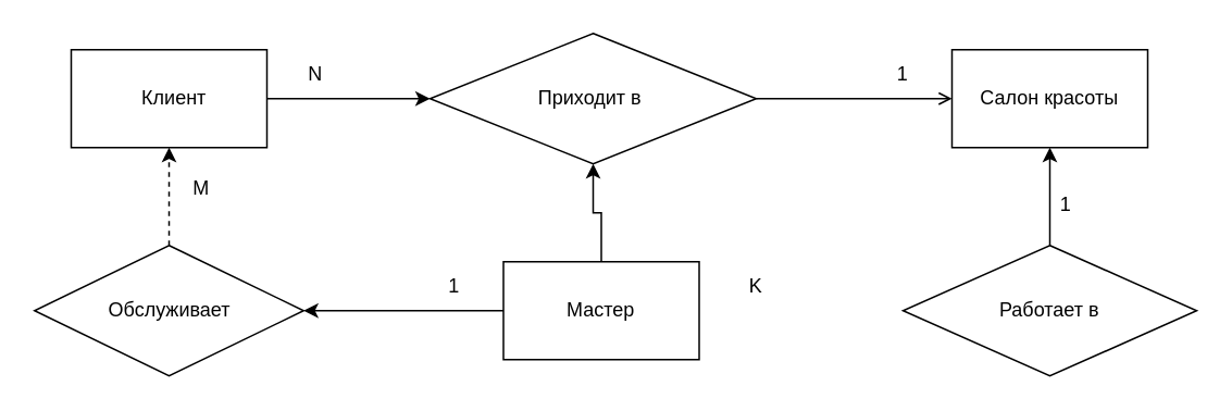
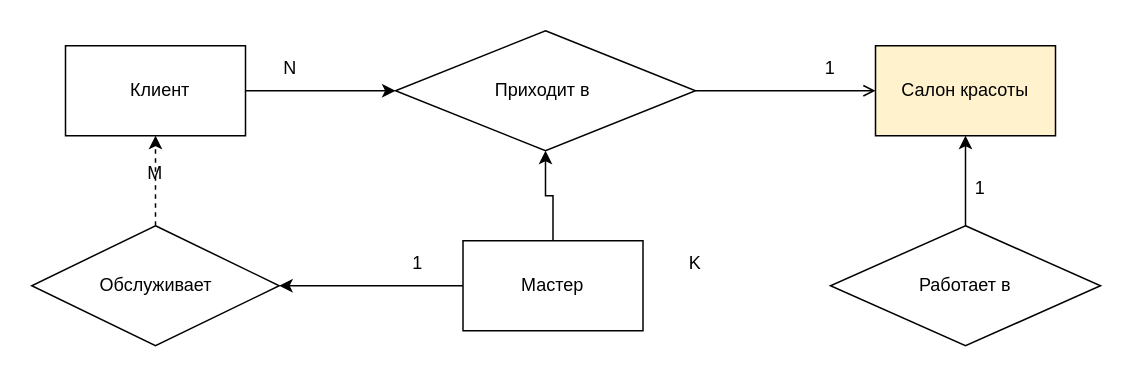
- <mxCell id="6" value="Салон красоты" style="whiteSpace=wrap;html=1;rounded=0;" vertex="1" parent="1"><mxGeometry x="583" y="30" width="120" height="60" as="geometry" /></mxCell>
+ <mxCell id="6" value="Салон красоты" style="whiteSpace=wrap;html=1;rounded=0;fillColor=#fff2cc;" vertex="1" parent="1"><mxGeometry x="583" y="30" width="120" height="60" as="geometry" /></mxCell>
- <mxCell id="19" value="M" style="text;html=1;align=center;verticalAlign=middle;whiteSpace=wrap;rounded=0;" vertex="1" parent="1"><mxGeometry x="93" y="100" width="60" height="30" as="geometry" /></mxCell>
+ <mxCell id="19" value="M" style="text;html=1;align=center;verticalAlign=middle;whiteSpace=wrap;rounded=0;" vertex="1" parent="1"><mxGeometry x="73" y="100" width="60" height="30" as="geometry" /></mxCell>
